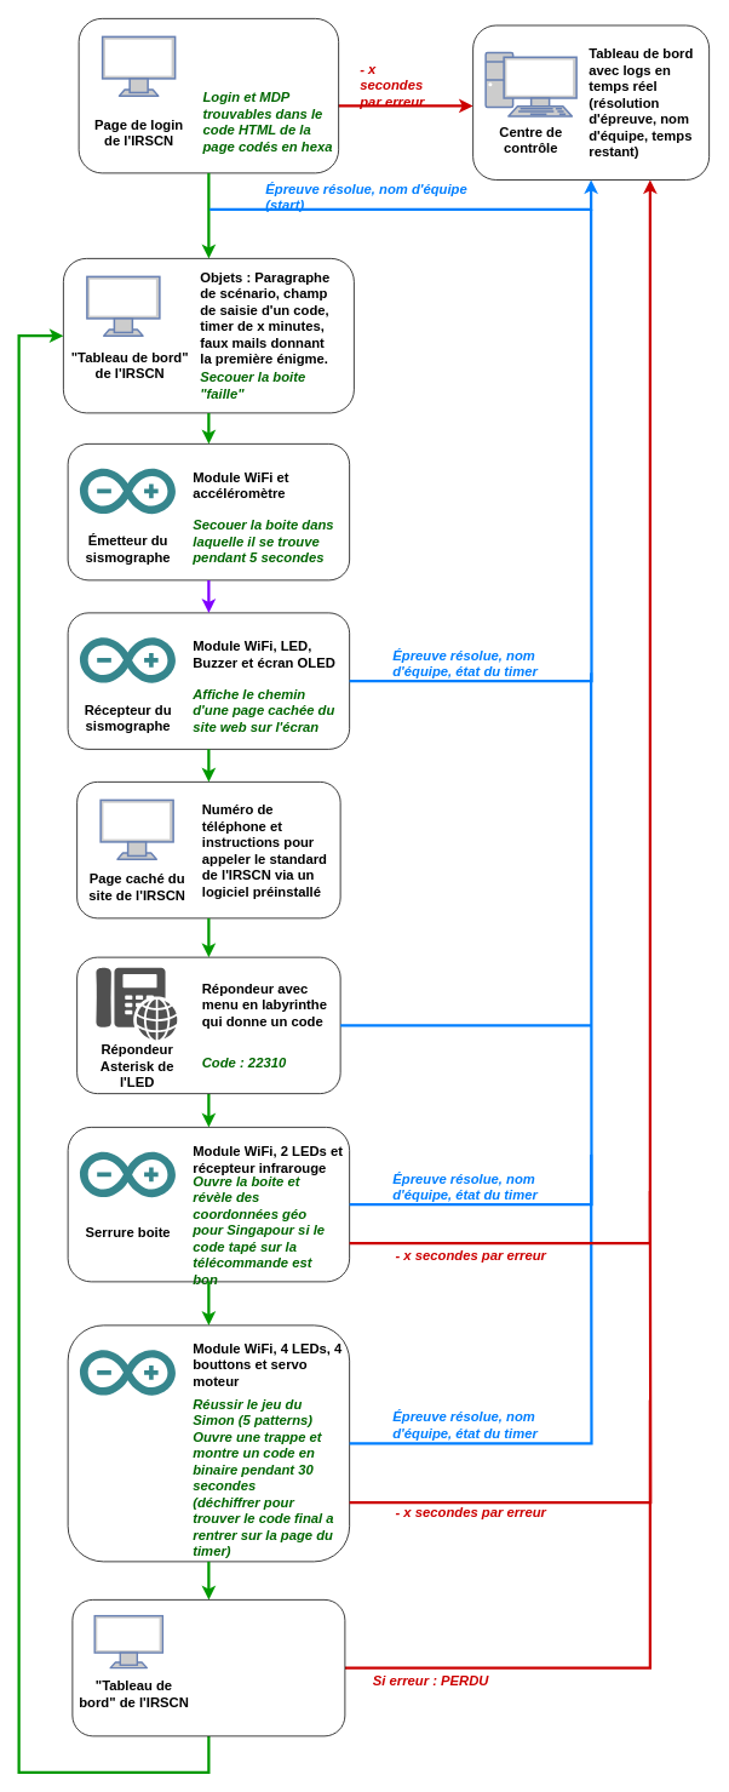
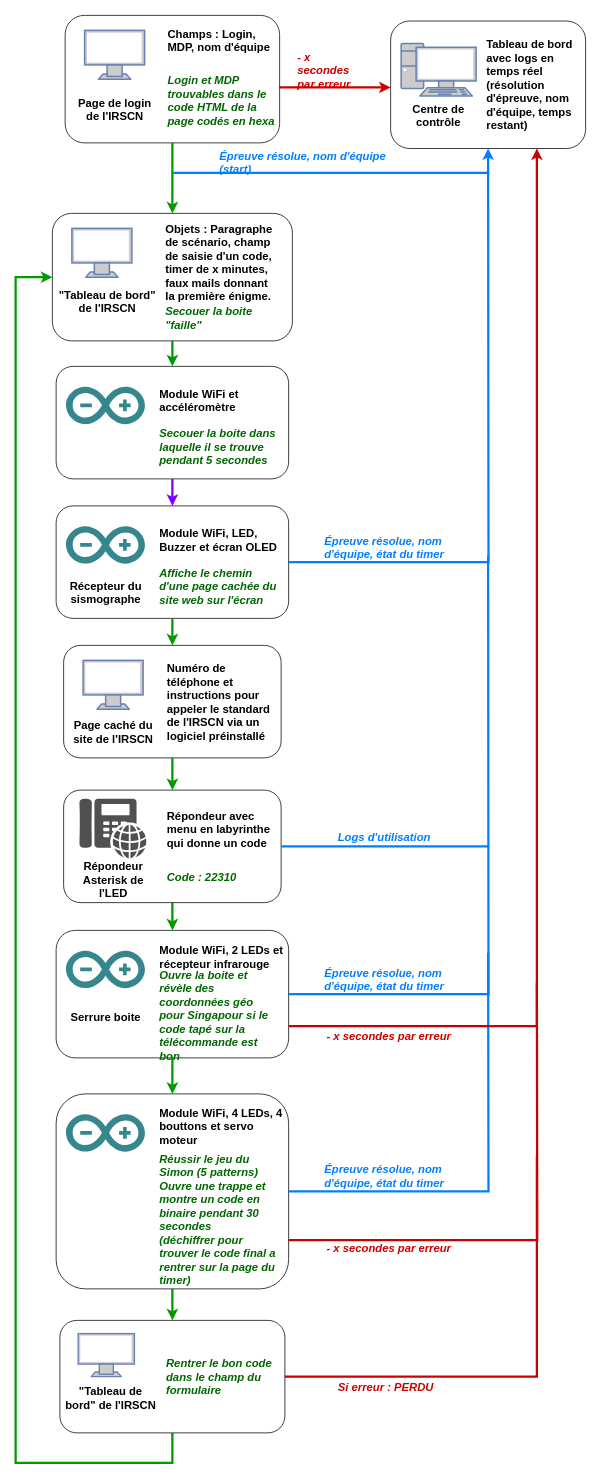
+ <mxCell id="50" value="&lt;div style=&quot;&quot;&gt;&lt;font style=&quot;font-size: 15px;&quot;&gt;Champs : Login, MDP, nom d'équipe&lt;/font&gt;&lt;br&gt;&lt;/div&gt;" style="text;html=1;strokeColor=none;fillColor=none;align=left;verticalAlign=middle;whiteSpace=wrap;rounded=0;fontSize=15;fontStyle=1" parent="1" vertex="1"><mxGeometry x="220.5" y="29" width="141.5" height="47" as="geometry" /></mxCell>
- <mxCell id="24" value="Émetteur du &lt;span&gt;sismographe &lt;/span&gt;" style="text;html=1;strokeColor=none;fillColor=none;align=center;verticalAlign=middle;whiteSpace=wrap;rounded=0;fontSize=15;fontStyle=1" parent="22" vertex="1"><mxGeometry x="8.5" y="91" width="114.5" height="47" as="geometry" /></mxCell>
+ <mxCell id="77" value="Logs d'utilisation" style="text;html=1;strokeColor=none;fillColor=none;align=left;verticalAlign=middle;whiteSpace=wrap;rounded=0;fontSize=15;fontStyle=3;fontColor=#007FFF;" parent="1" vertex="1"><mxGeometry x="448" y="1100" width="130" height="30" as="geometry" /></mxCell>
+ <mxCell id="83" value="Rentrer le bon code dans le champ du formulaire" style="text;html=1;strokeColor=none;fillColor=none;align=left;verticalAlign=middle;whiteSpace=wrap;rounded=0;fontSize=15;fontStyle=3;fontColor=#006600;" vertex="1" parent="79"><mxGeometry x="140.002" y="51.615" width="155.156" height="46.765" as="geometry" /></mxCell>
- <mxCell id="68" value="&lt;font color=&quot;#CC0000&quot;&gt;Si erreur : PERDU&lt;br&gt;&lt;/font&gt;" style="text;html=1;strokeColor=none;fillColor=none;align=left;verticalAlign=middle;whiteSpace=wrap;rounded=0;fontSize=15;fontStyle=3;fontColor=#006600;" parent="1" vertex="1"><mxGeometry x="408" y="1834" width="130" height="30" as="geometry" /></mxCell>
+ <mxCell id="68" value="&lt;font color=&quot;#CC0000&quot;&gt;Si erreur : PERDU&lt;br&gt;&lt;/font&gt;" style="text;html=1;strokeColor=none;fillColor=none;align=left;verticalAlign=middle;whiteSpace=wrap;rounded=0;fontSize=15;fontStyle=3;fontColor=#006600;" parent="1" vertex="1"><mxGeometry x="448" y="1834" width="130" height="30" as="geometry" /></mxCell>
